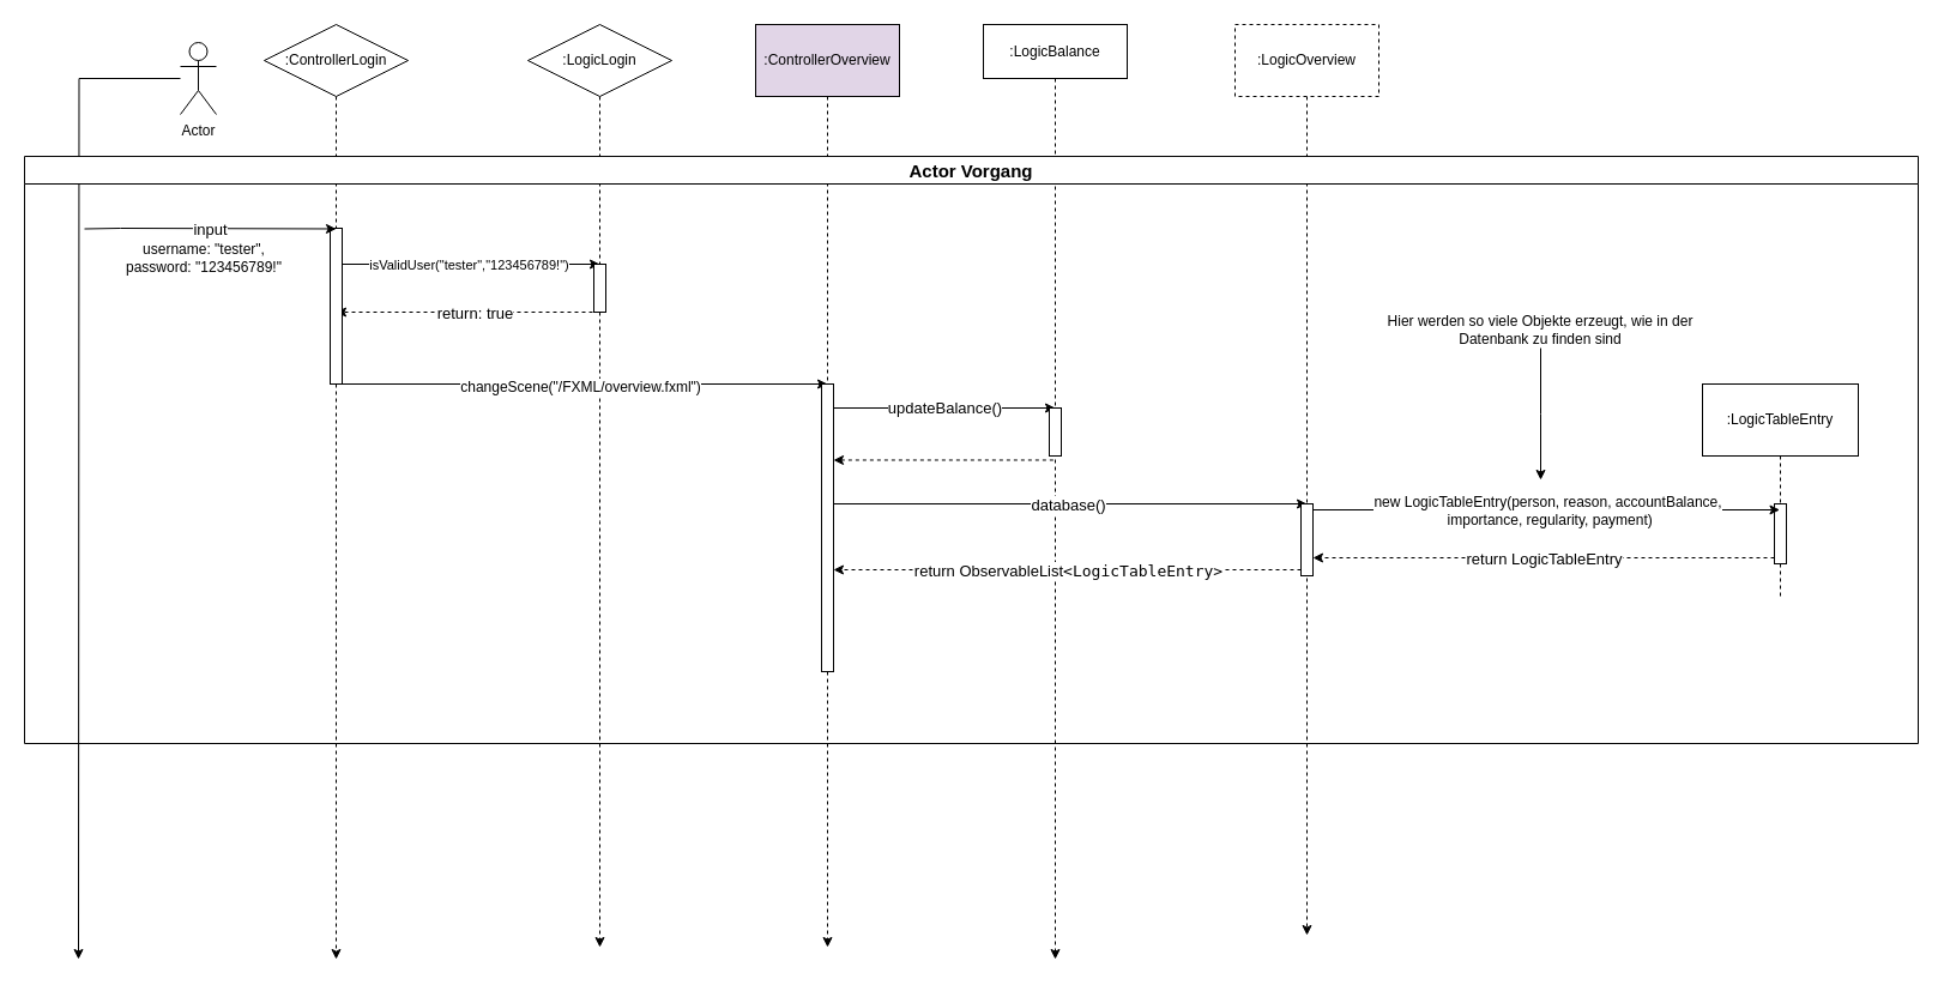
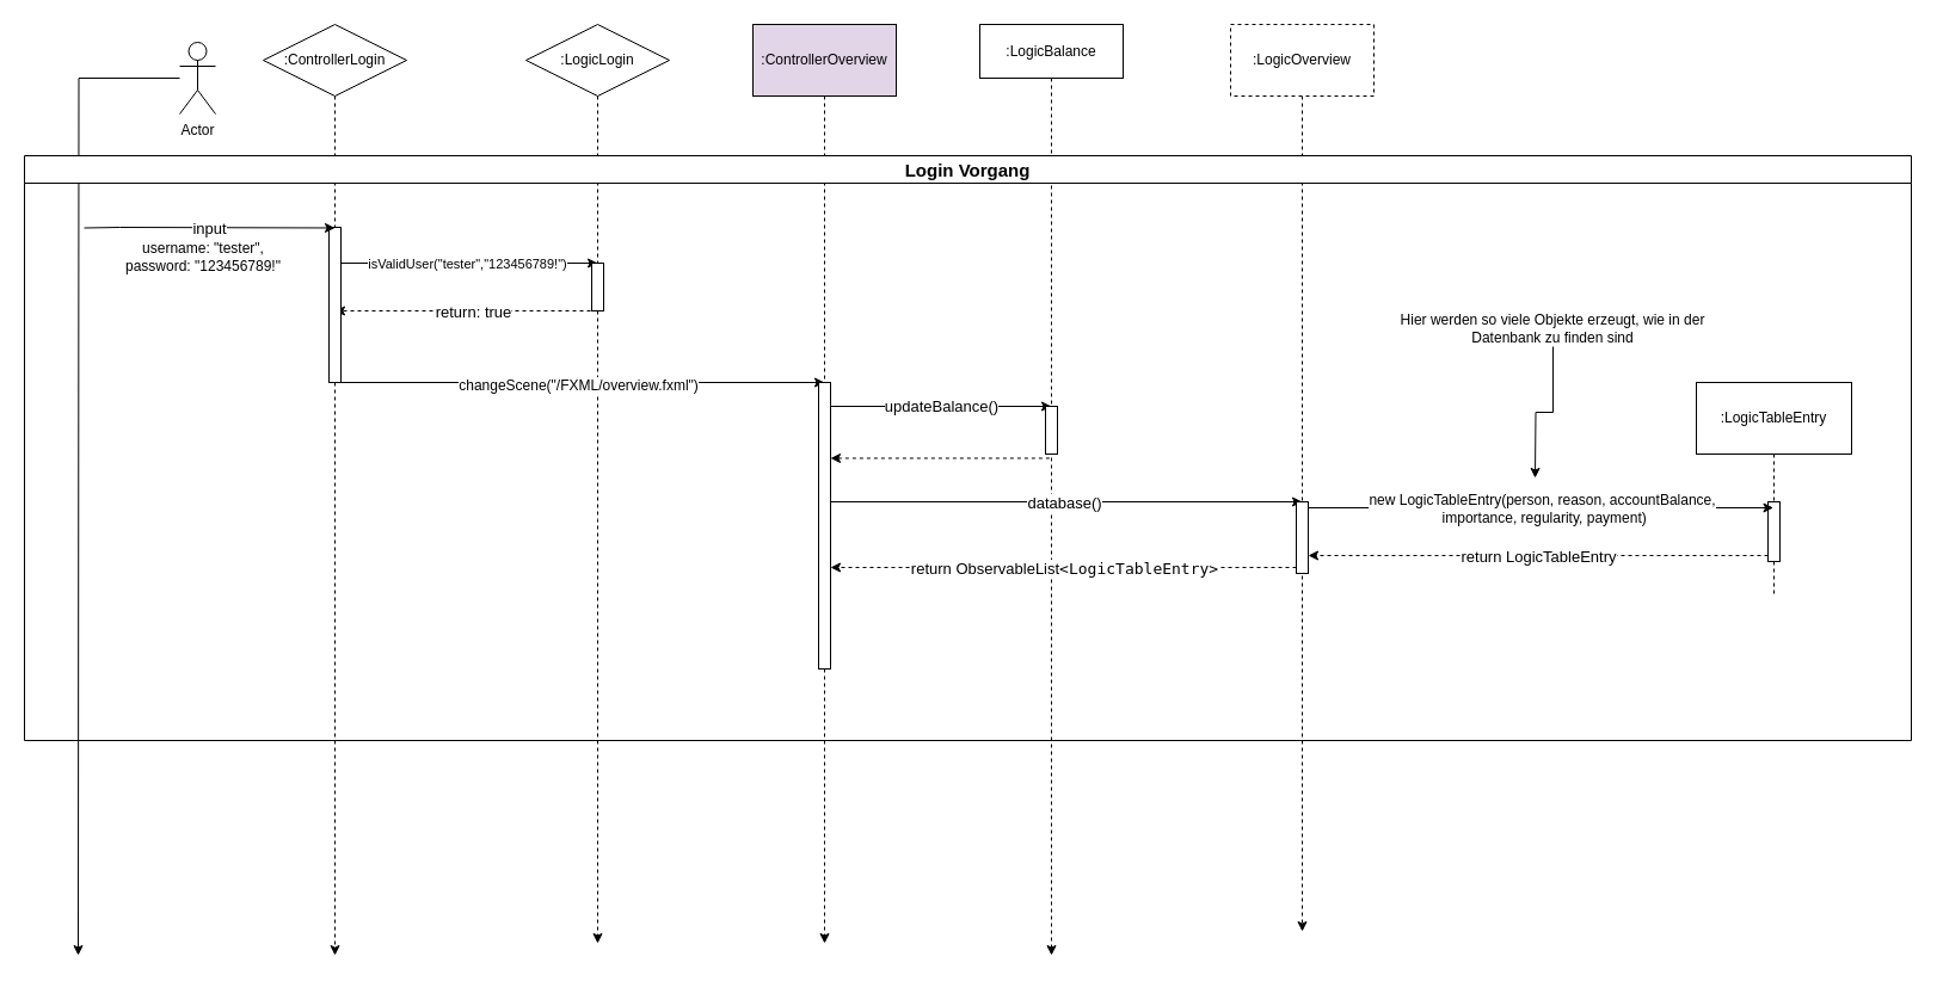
- <mxCell id="27" value="&lt;font style=&quot;font-size: 15px;&quot;&gt;Actor Vorgang&lt;/font&gt;" style="swimlane;whiteSpace=wrap;html=1;" parent="1" vertex="1"><mxGeometry x="20" y="130" width="1580" height="490" as="geometry" /></mxCell>
+ <mxCell id="27" value="&lt;font style=&quot;font-size: 15px;&quot;&gt;Login Vorgang&lt;/font&gt;" style="swimlane;whiteSpace=wrap;html=1;" parent="1" vertex="1"><mxGeometry x="20" y="130" width="1580" height="490" as="geometry" /></mxCell>
- <mxCell id="46" value="Hier werden so viele Objekte erzeugt, wie in der Datenbank zu finden sind" style="text;html=1;strokeColor=none;fillColor=none;align=center;verticalAlign=middle;whiteSpace=wrap;rounded=0;" parent="27" vertex="1"><mxGeometry x="1120" y="130" width="290" height="30" as="geometry" /></mxCell>
+ <mxCell id="46" value="Hier werden so viele Objekte erzeugt, wie in der Datenbank zu finden sind" style="text;html=1;strokeColor=none;fillColor=none;align=center;verticalAlign=middle;whiteSpace=wrap;rounded=0;" parent="27" vertex="1"><mxGeometry x="1135" y="130" width="290" height="30" as="geometry" /></mxCell>
